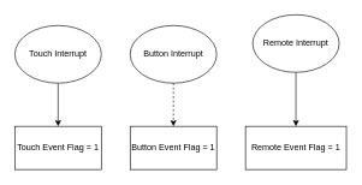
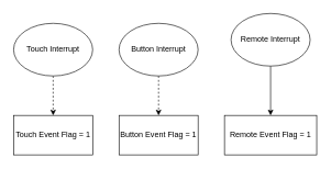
- <mxCell id="2" style="edgeStyle=orthogonalEdgeStyle;rounded=0;orthogonalLoop=1;jettySize=auto;html=1;exitX=0.5;exitY=1;exitDx=0;exitDy=0;entryX=0.5;entryY=0;entryDx=0;entryDy=0;" edge="1" parent="1" source="3" target="8"><mxGeometry relative="1" as="geometry" /></mxCell>
+ <mxCell id="2" style="edgeStyle=orthogonalEdgeStyle;rounded=0;orthogonalLoop=1;jettySize=auto;html=1;exitX=0.5;exitY=1;exitDx=0;exitDy=0;entryX=0.5;entryY=0;entryDx=0;entryDy=0;dashed=1;" edge="1" parent="1" source="3" target="8"><mxGeometry relative="1" as="geometry" /></mxCell>
